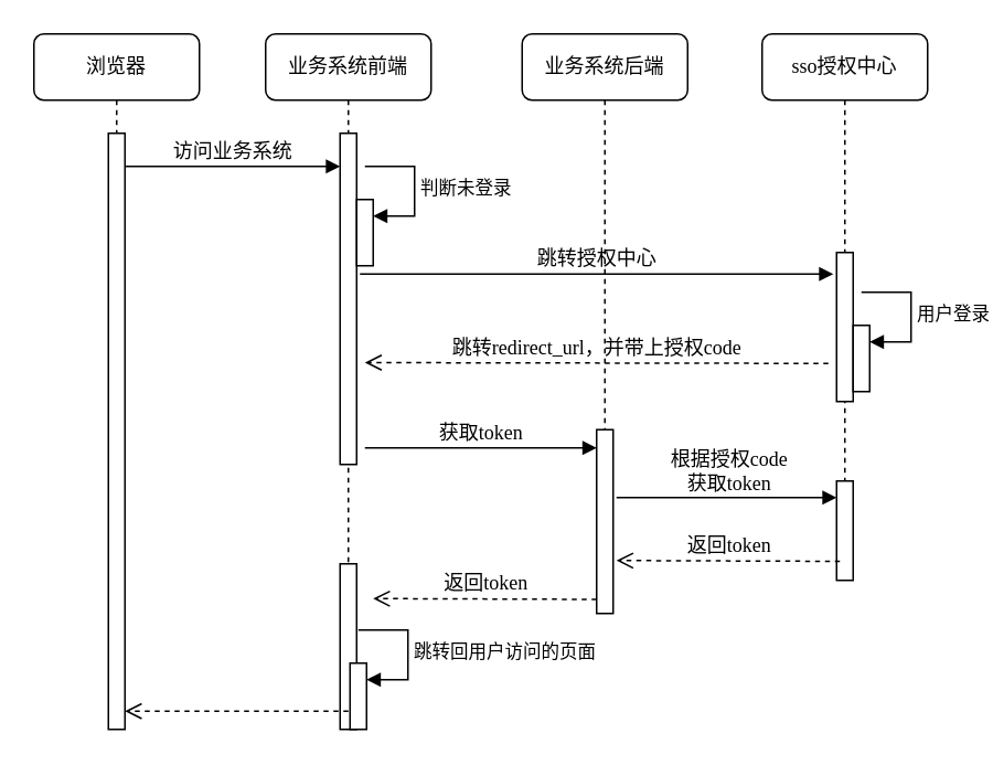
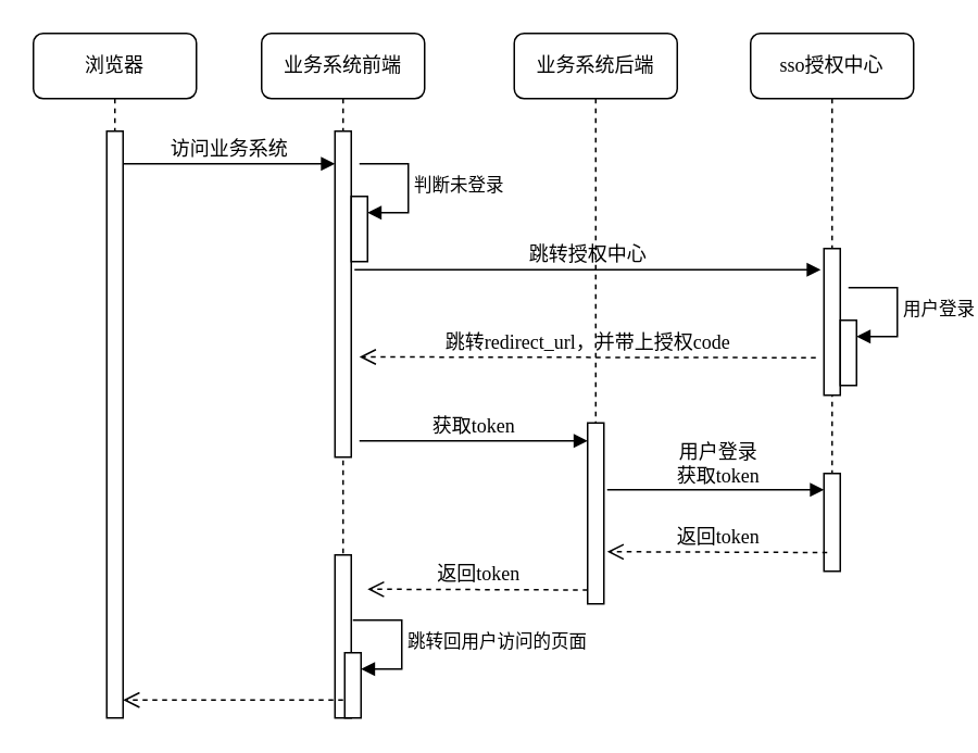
- <mxCell id="23" value="&lt;span style=&quot;font-family: Verdana;&quot;&gt;根据授权code&lt;/span&gt;&lt;div style=&quot;font-family: Verdana;&quot;&gt;获取token&lt;/div&gt;" style="text;html=1;align=center;verticalAlign=middle;resizable=0;points=[];autosize=1;strokeColor=none;fillColor=none;" parent="1" vertex="1"><mxGeometry x="390" y="264" width="100" height="40" as="geometry" /></mxCell>
+ <mxCell id="23" value="&lt;span style=&quot;font-family: Verdana;&quot;&gt;用户登录&lt;/span&gt;&lt;div style=&quot;font-family: Verdana;&quot;&gt;获取token&lt;/div&gt;" style="text;html=1;align=center;verticalAlign=middle;resizable=0;points=[];autosize=1;strokeColor=none;fillColor=none;" parent="1" vertex="1"><mxGeometry x="390" y="264" width="100" height="40" as="geometry" /></mxCell>
